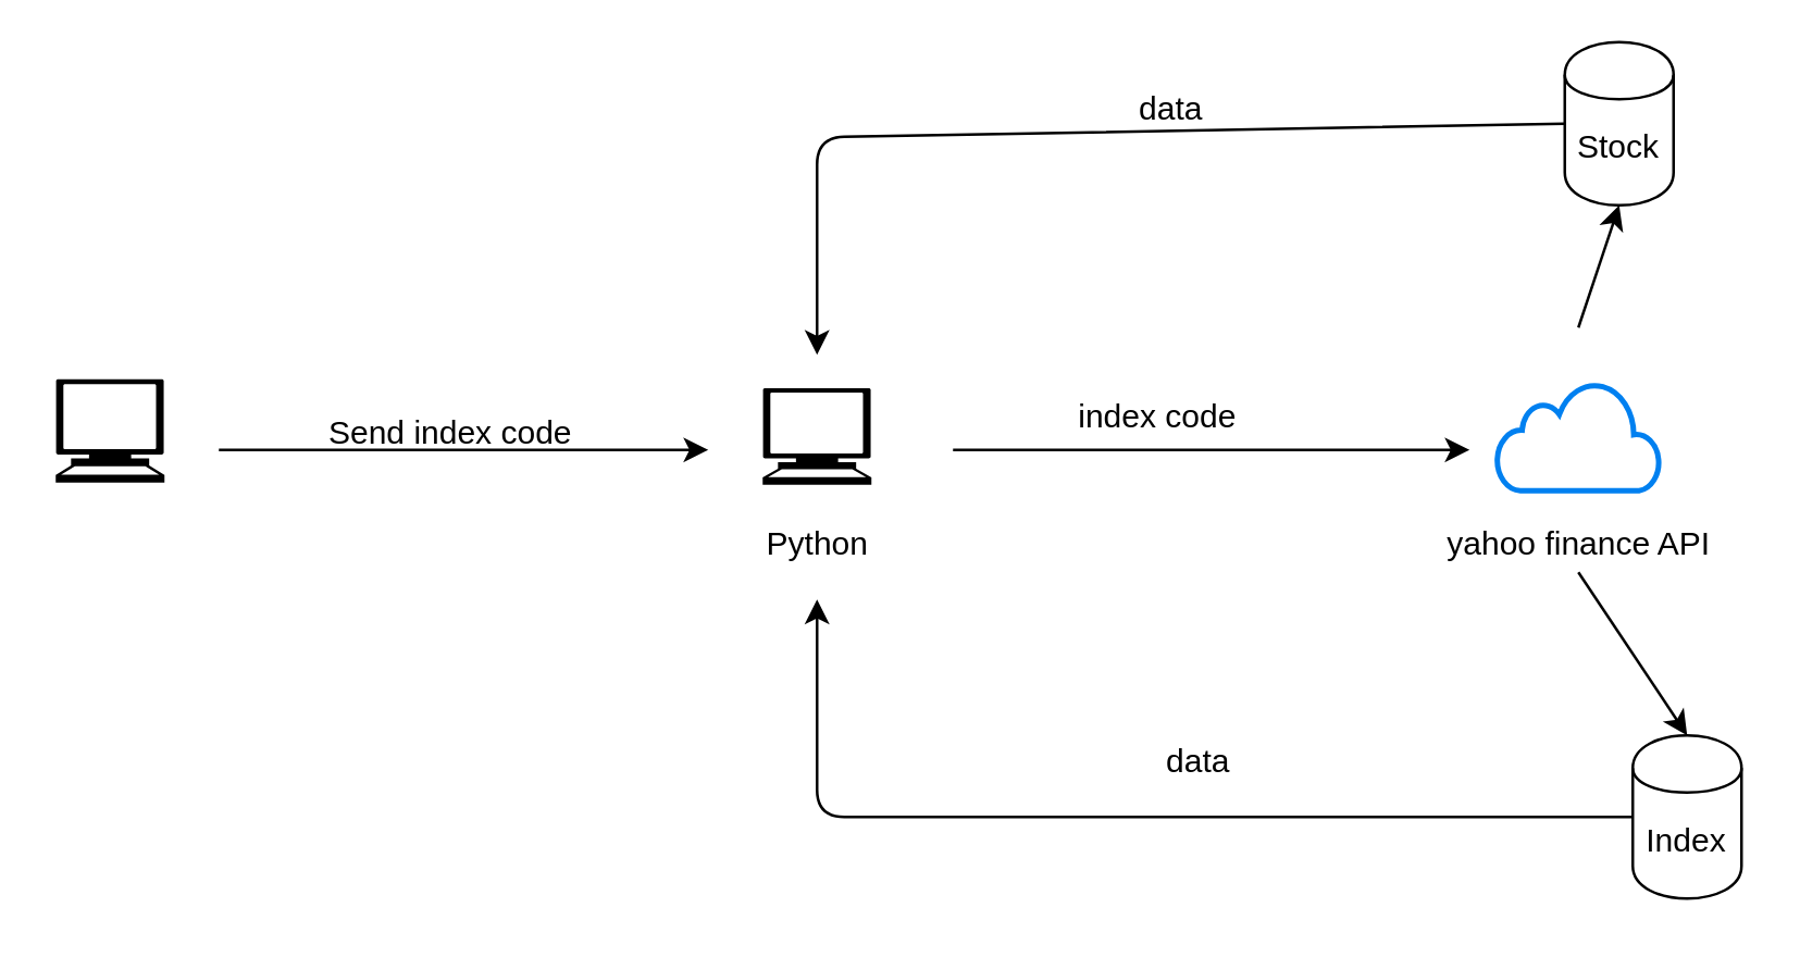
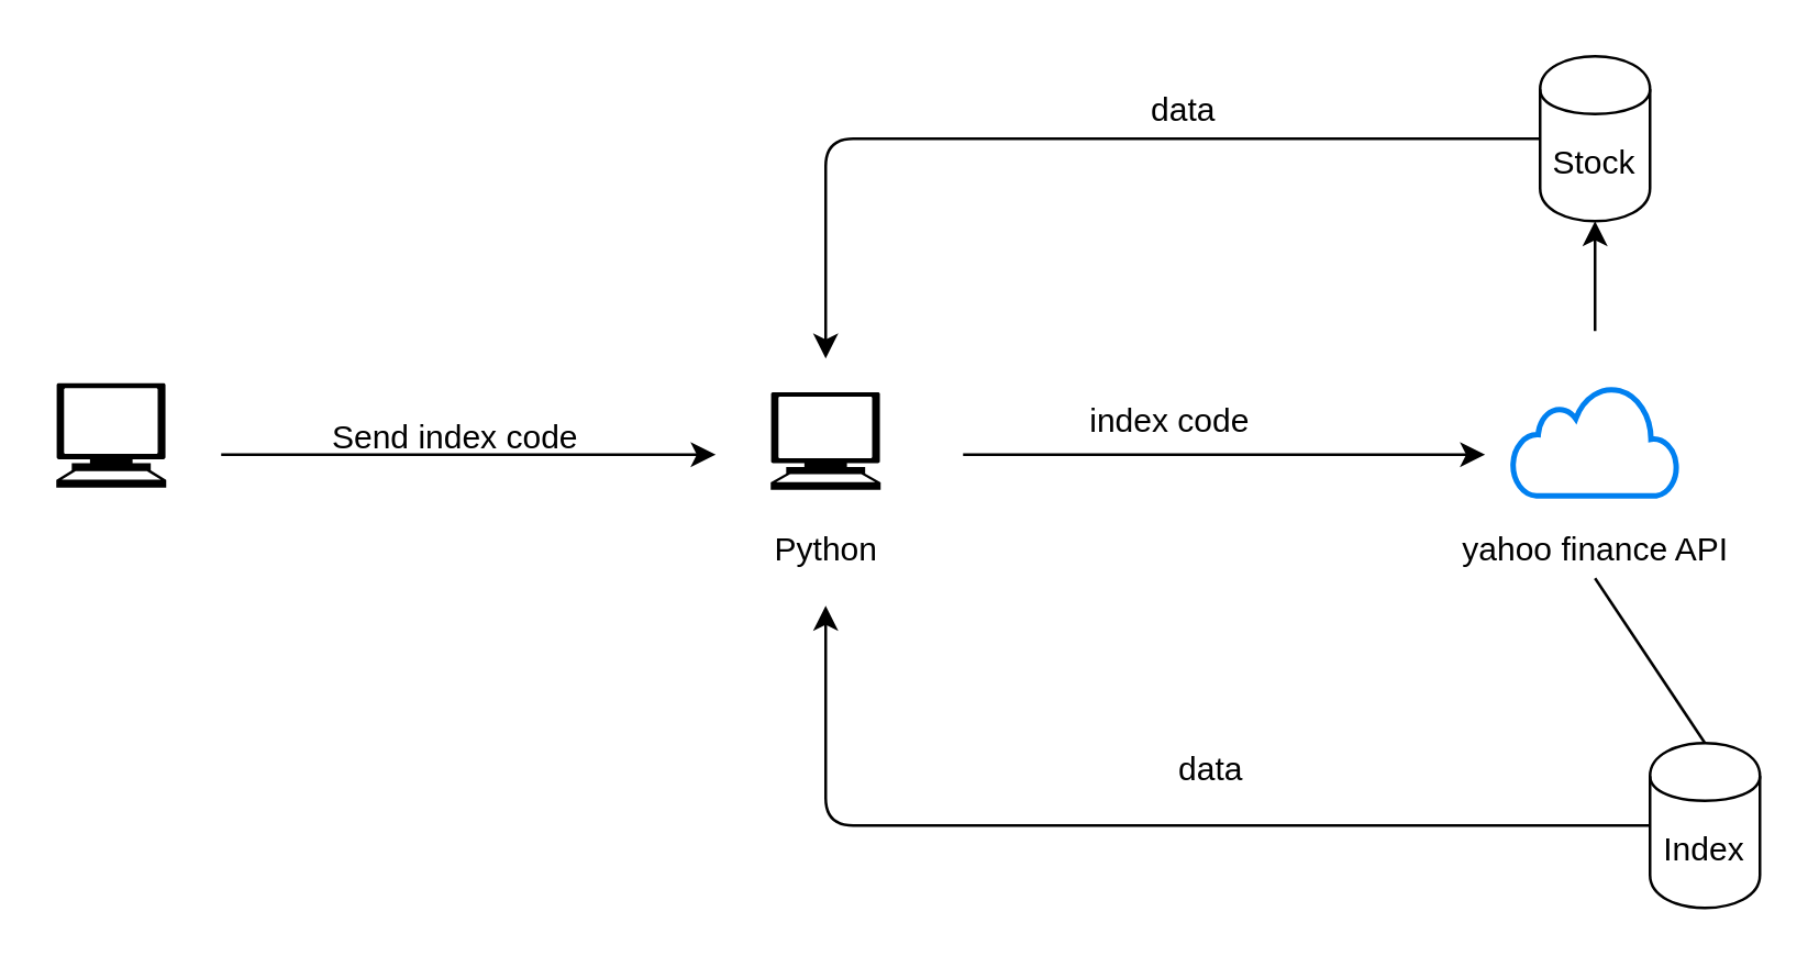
- <mxCell id="6" value="Stock" style="shape=cylinder;whiteSpace=wrap;html=1;boundedLbl=1;backgroundOutline=1;" vertex="1" parent="1"><mxGeometry x="575" y="15" width="40" height="60" as="geometry" /></mxCell>
+ <mxCell id="6" value="Stock" style="shape=cylinder;whiteSpace=wrap;html=1;boundedLbl=1;backgroundOutline=1;" vertex="1" parent="1"><mxGeometry x="560" y="20" width="40" height="60" as="geometry" /></mxCell>
- <mxCell id="8" value="" style="endArrow=classic;html=1;entryX=0.5;entryY=0;entryDx=0;entryDy=0;exitX=0.5;exitY=1;exitDx=0;exitDy=0;exitPerimeter=0;" edge="1" parent="1" source="3" target="7"><mxGeometry width="50" height="50" relative="1" as="geometry"><mxPoint x="0" y="400" as="sourcePoint" /><mxPoint x="50" y="350" as="targetPoint" /></mxGeometry></mxCell>
+ <mxCell id="8" value="" style="endArrow=none;html=1;entryX=0.5;entryY=0;entryDx=0;entryDy=0;exitX=0.5;exitY=1;exitDx=0;exitDy=0;exitPerimeter=0;" edge="1" parent="1" source="3" target="7"><mxGeometry width="50" height="50" relative="1" as="geometry"><mxPoint x="0" y="400" as="sourcePoint" /><mxPoint x="50" y="350" as="targetPoint" /></mxGeometry></mxCell>
